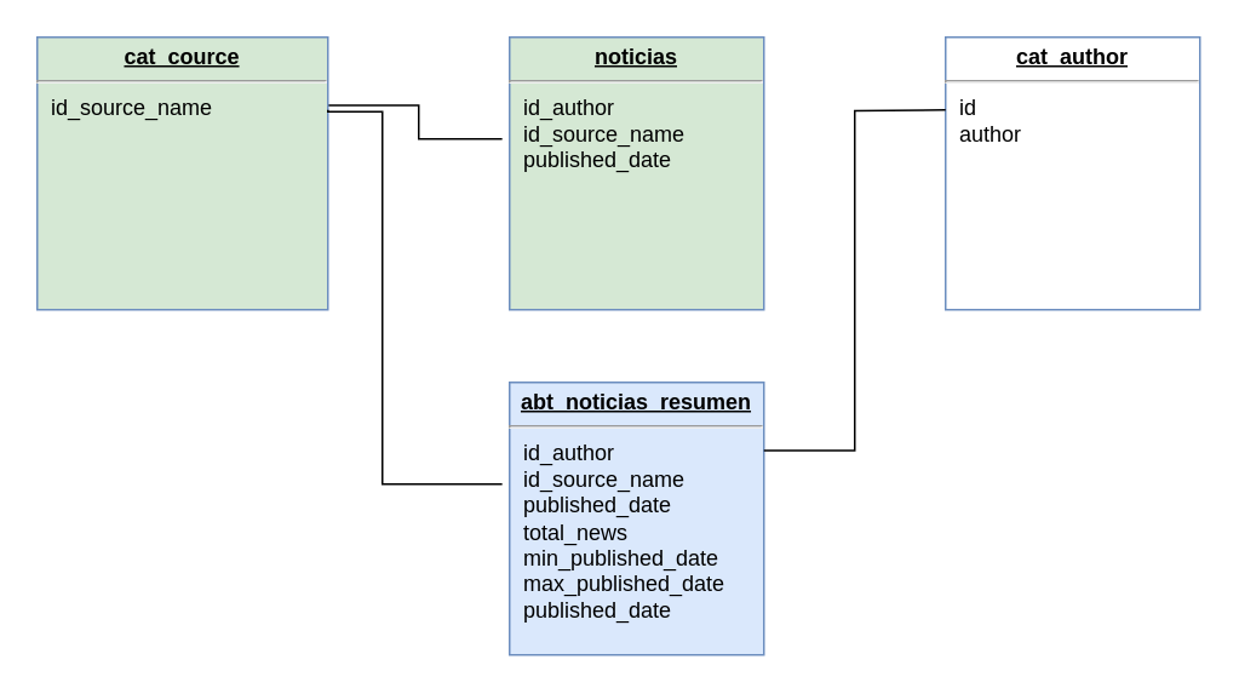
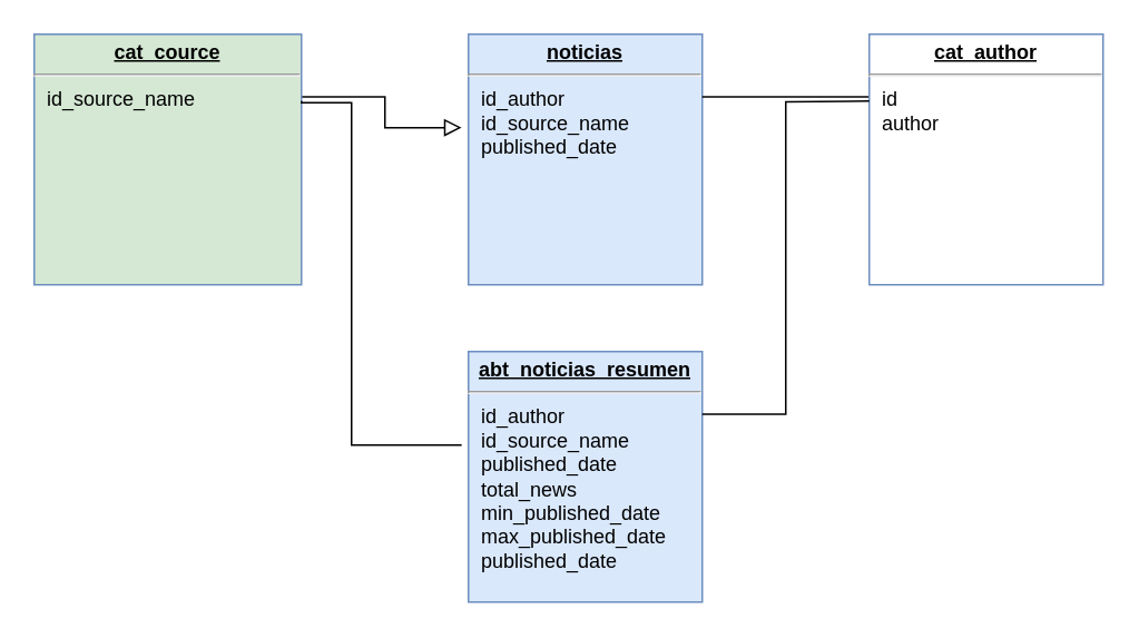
+ <mxCell id="5" style="edgeStyle=orthogonalEdgeStyle;rounded=0;html=1;exitX=0;exitY=0.25;entryX=1;entryY=0.25;labelBackgroundColor=none;endArrow=none;endFill=0;endSize=8;fontFamily=Verdana;fontSize=12;align=left;entryDx=0;entryDy=0;" parent="1" source="6" target="4" edge="1"><mxGeometry relative="1" as="geometry" /></mxCell>
- <mxCell id="2" style="edgeStyle=orthogonalEdgeStyle;rounded=0;html=1;exitX=1;exitY=0.25;entryX=-0.029;entryY=0.373;labelBackgroundColor=none;endArrow=none;endFill=0;endSize=8;fontFamily=Verdana;fontSize=12;align=left;entryDx=0;entryDy=0;entryPerimeter=0;" parent="1" source="3" target="4" edge="1"><mxGeometry relative="1" as="geometry" /></mxCell>
+ <mxCell id="2" style="edgeStyle=orthogonalEdgeStyle;rounded=0;html=1;exitX=1;exitY=0.25;entryX=-0.029;entryY=0.373;labelBackgroundColor=none;endArrow=block;endFill=0;endSize=8;fontFamily=Verdana;fontSize=12;align=left;entryDx=0;entryDy=0;entryPerimeter=0;" parent="1" source="3" target="4" edge="1"><mxGeometry relative="1" as="geometry" /></mxCell>
- <mxCell id="4" value="&lt;p style=&quot;margin: 0px ; margin-top: 4px ; text-align: center ; text-decoration: underline&quot;&gt;&lt;b&gt;noticias&lt;/b&gt;&lt;/p&gt;&lt;hr&gt;&lt;p style=&quot;margin: 0px ; margin-left: 8px&quot;&gt;id_author&lt;br&gt;id_source_name&lt;br&gt;published_date&lt;/p&gt;&lt;p style=&quot;margin: 0px ; margin-left: 8px&quot;&gt;&lt;br&gt;&lt;/p&gt;" style="verticalAlign=top;align=left;overflow=fill;fontSize=12;fontFamily=Helvetica;html=1;rounded=0;shadow=0;comic=0;labelBackgroundColor=none;strokeWidth=1;fillColor=#d5e8d4;strokeColor=#6c8ebf;" parent="1" vertex="1"><mxGeometry x="280" y="20" width="140" height="150" as="geometry" /></mxCell>
+ <mxCell id="4" value="&lt;p style=&quot;margin: 0px ; margin-top: 4px ; text-align: center ; text-decoration: underline&quot;&gt;&lt;b&gt;noticias&lt;/b&gt;&lt;/p&gt;&lt;hr&gt;&lt;p style=&quot;margin: 0px ; margin-left: 8px&quot;&gt;id_author&lt;br&gt;id_source_name&lt;br&gt;published_date&lt;/p&gt;&lt;p style=&quot;margin: 0px ; margin-left: 8px&quot;&gt;&lt;br&gt;&lt;/p&gt;" style="verticalAlign=top;align=left;overflow=fill;fontSize=12;fontFamily=Helvetica;html=1;rounded=0;shadow=0;comic=0;labelBackgroundColor=none;strokeWidth=1;fillColor=#dae8fc;strokeColor=#6c8ebf;" parent="1" vertex="1"><mxGeometry x="280" y="20" width="140" height="150" as="geometry" /></mxCell>
